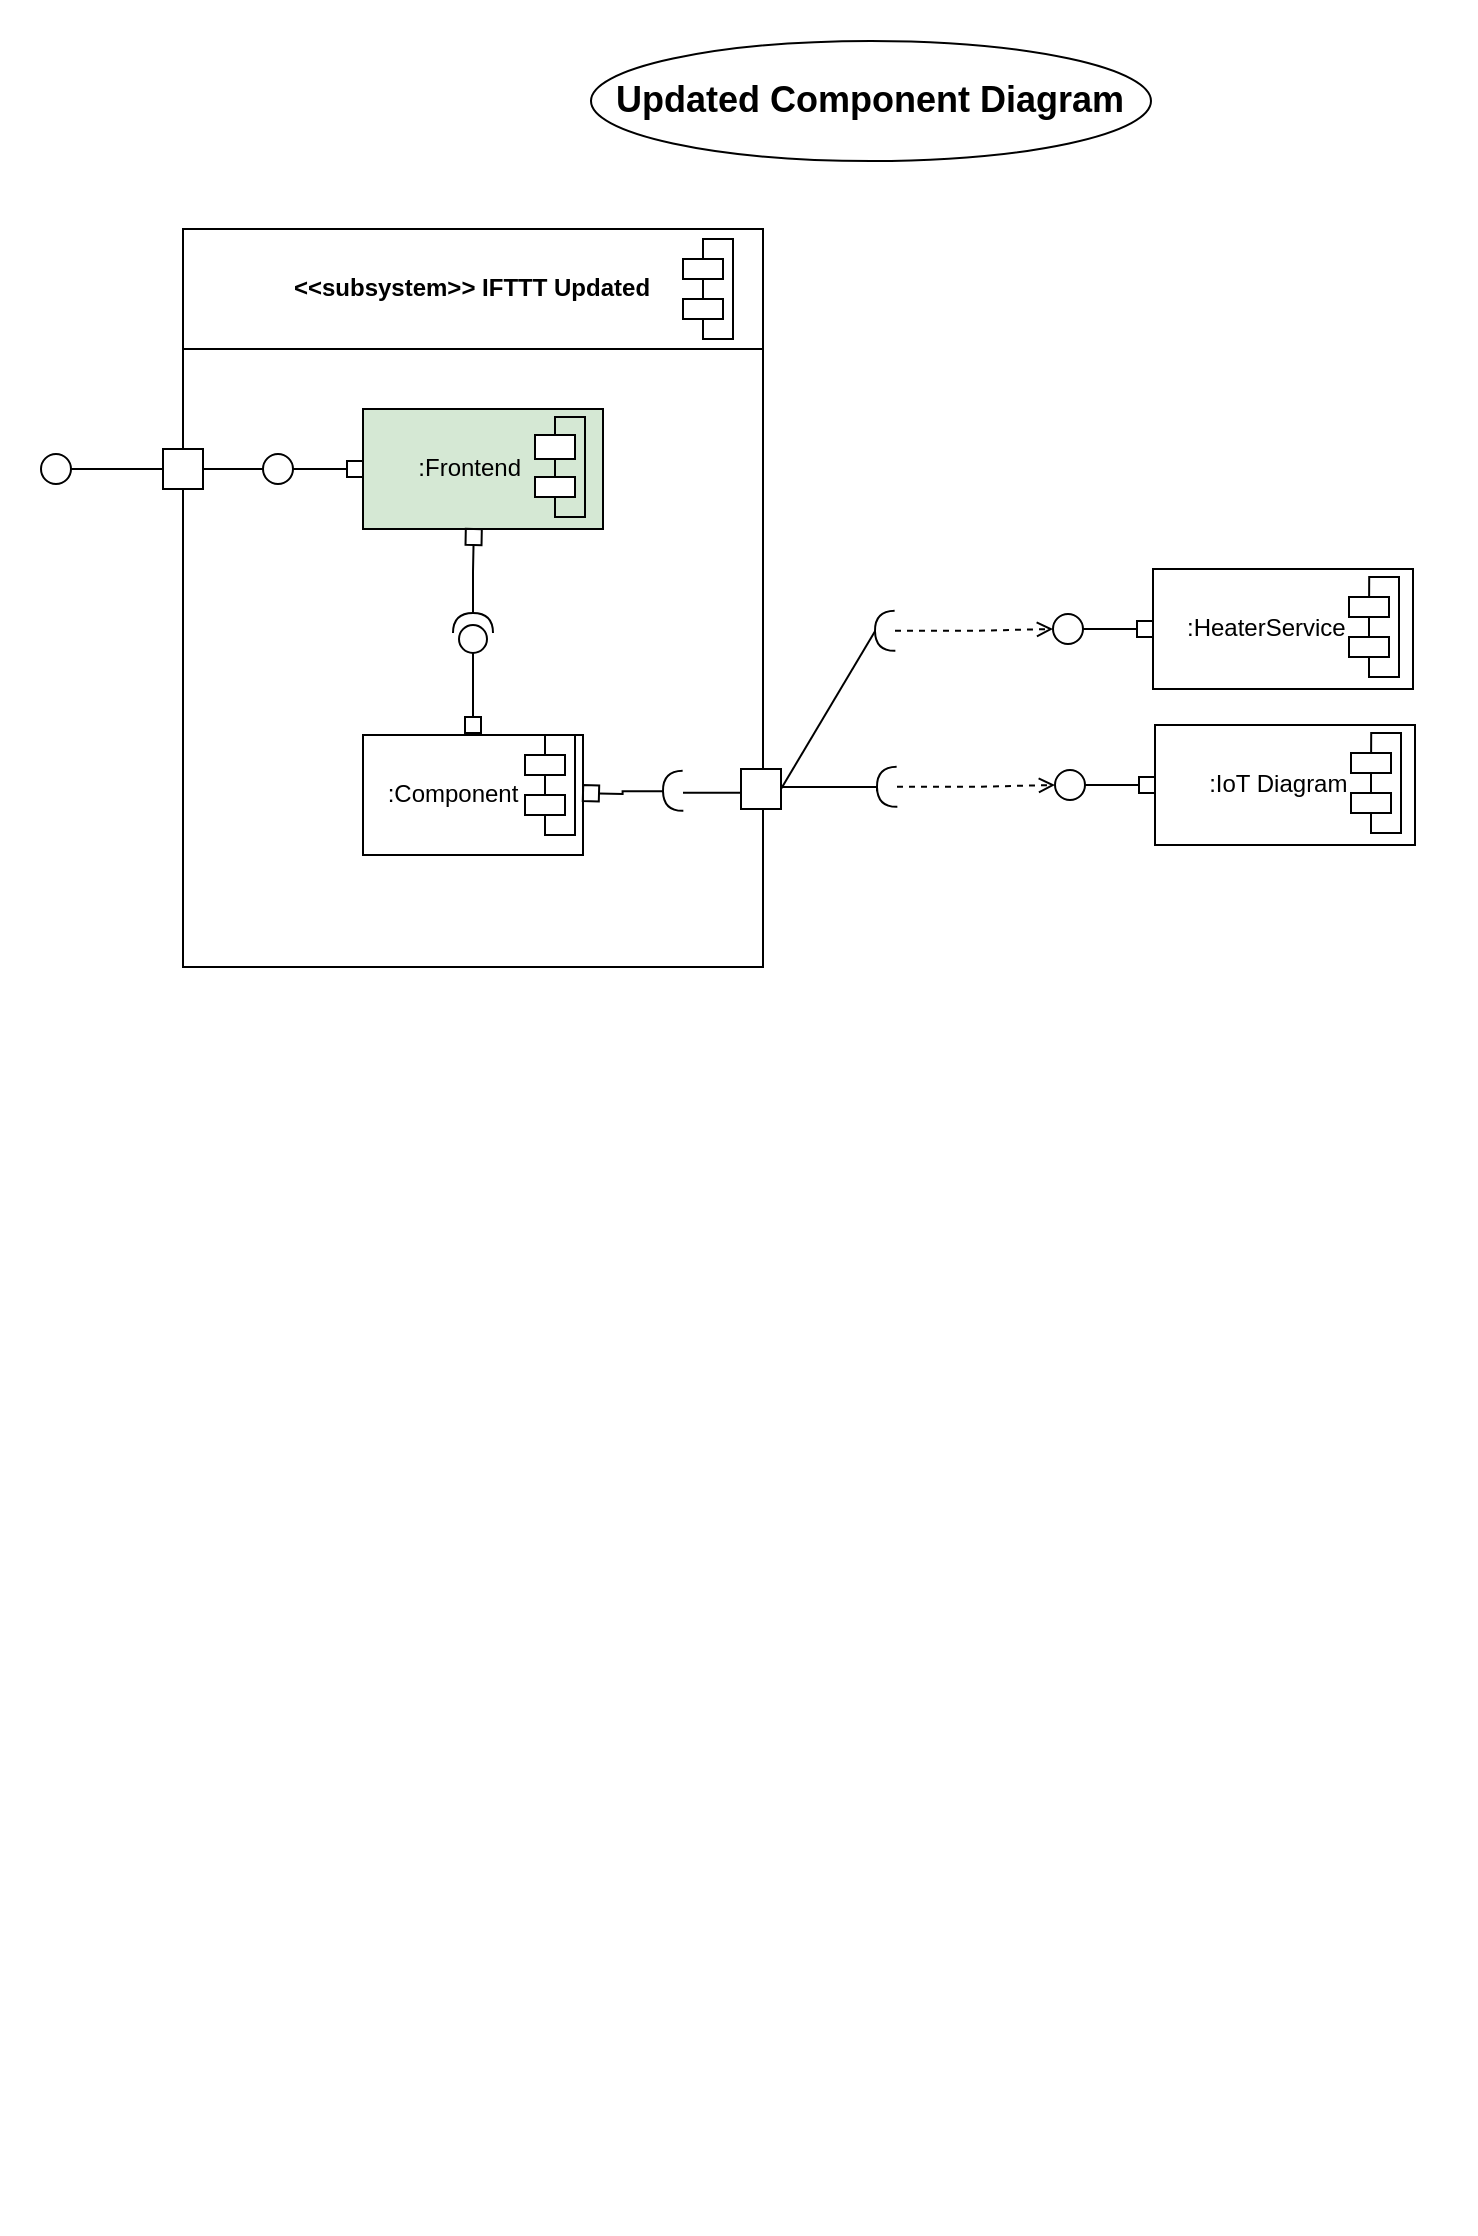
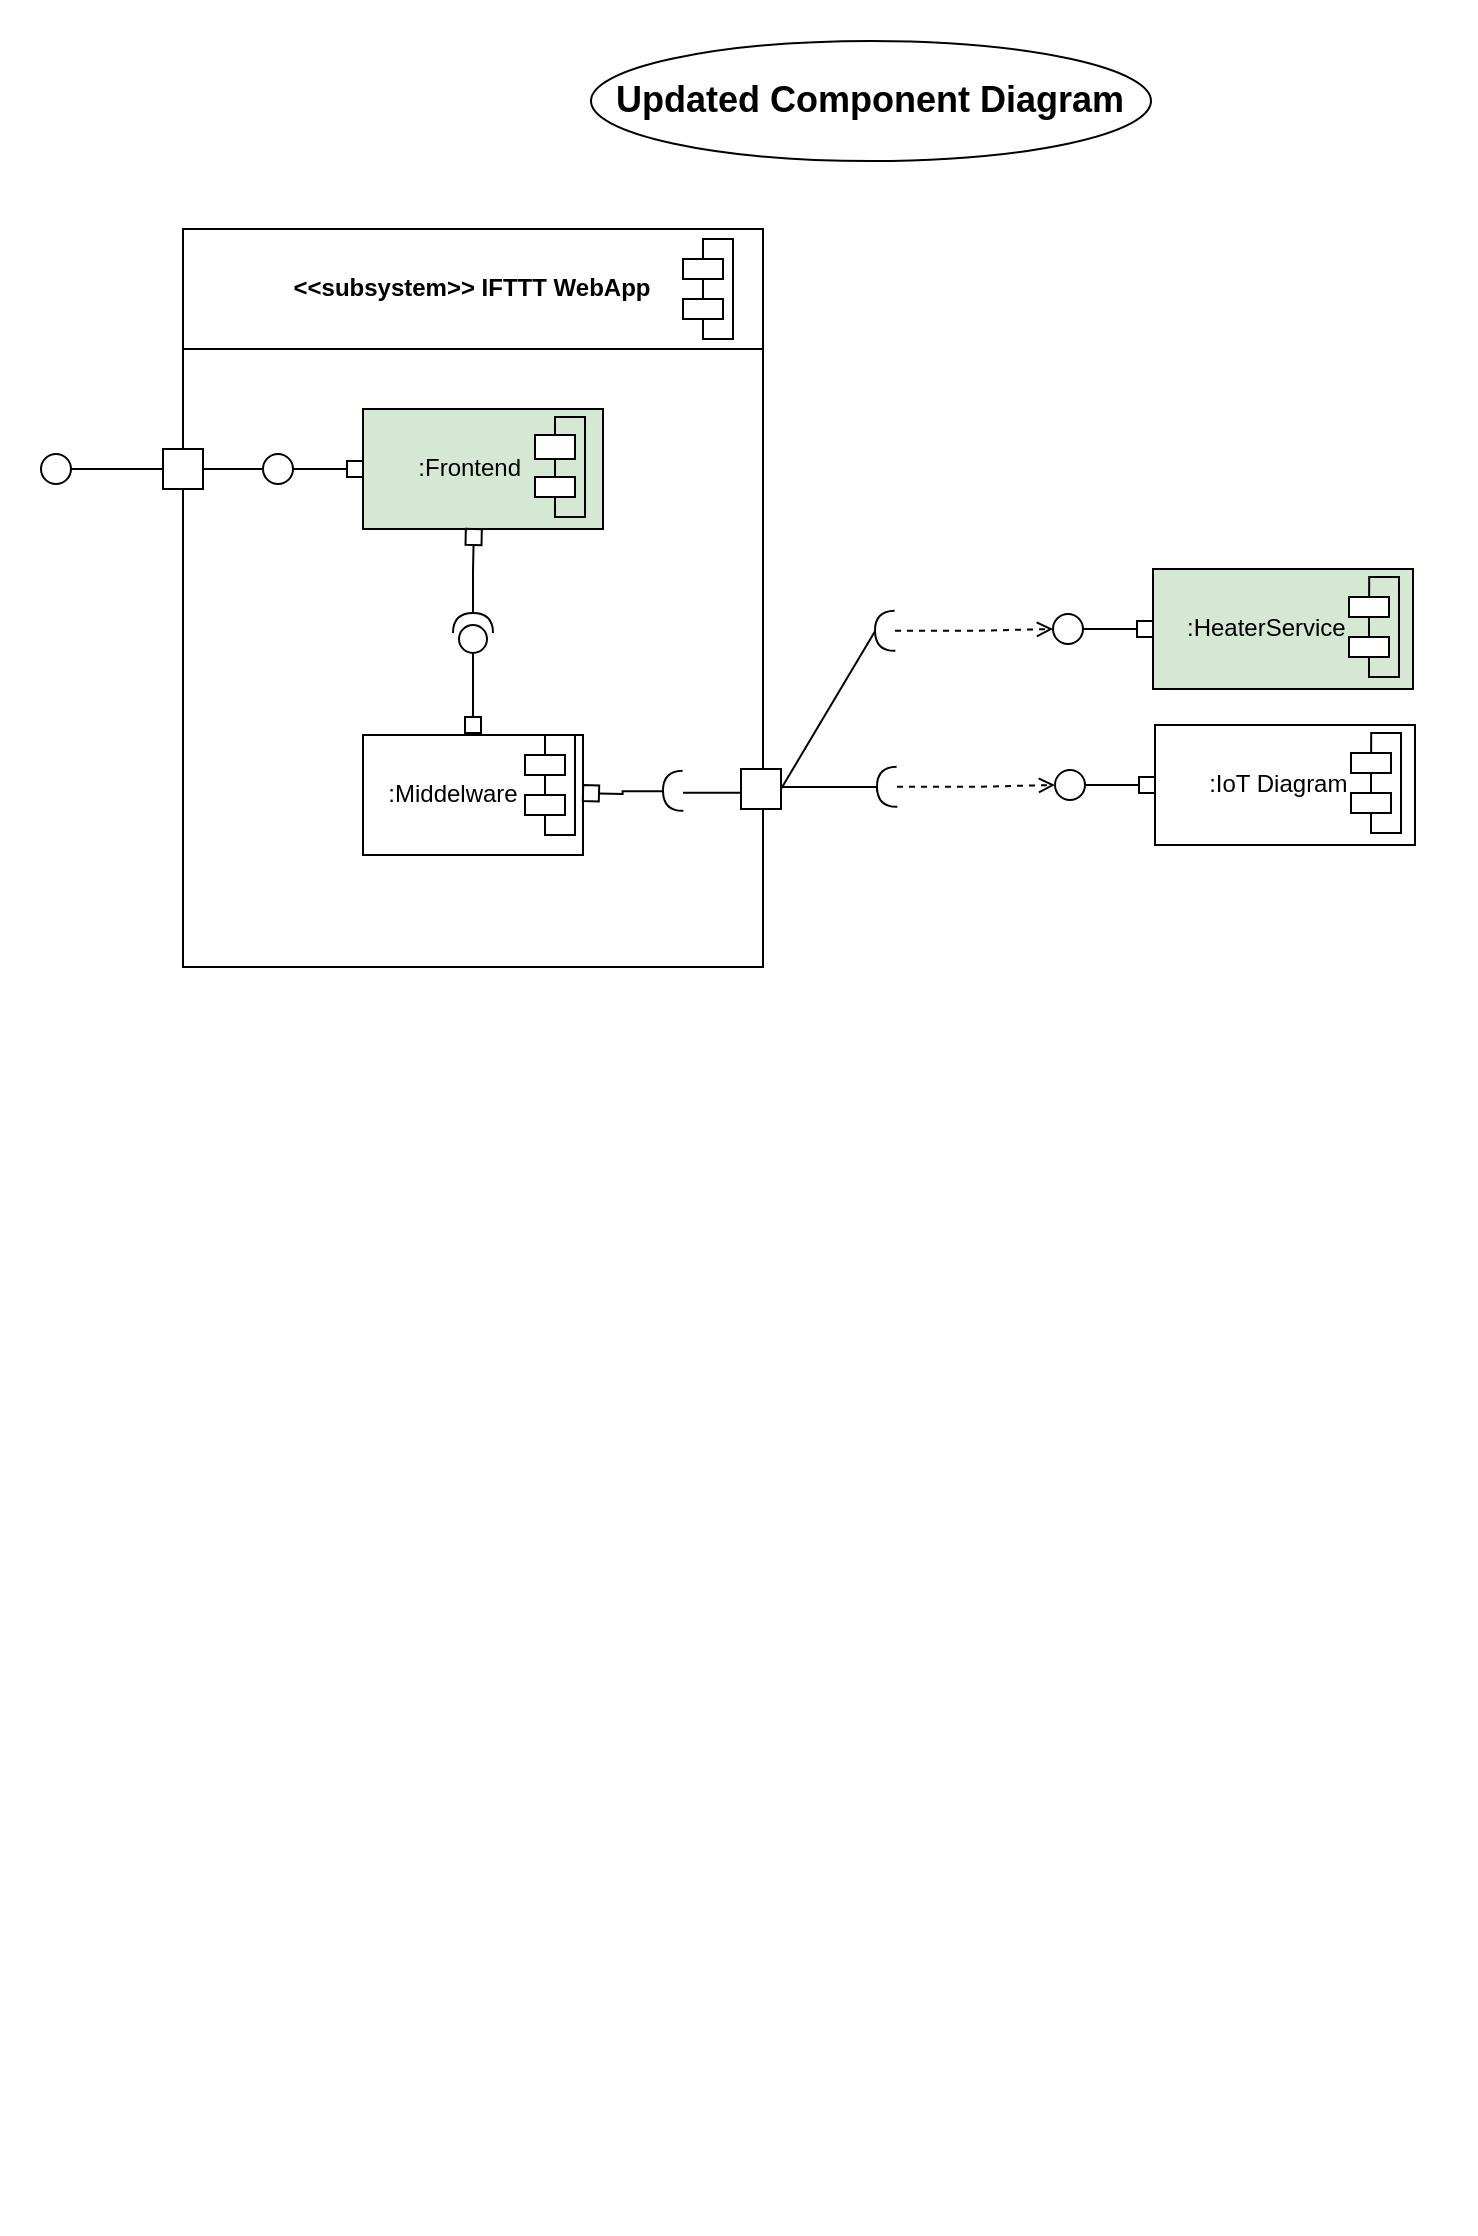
- <mxCell id="2" value="&amp;lt;&amp;lt;subsystem&amp;gt;&amp;gt; IFTTT Updated" style="swimlane;whiteSpace=wrap;html=1;startSize=60;" parent="1" vertex="1"><mxGeometry x="91" y="114" width="290" height="369" as="geometry" /></mxCell>
+ <mxCell id="2" value="&amp;lt;&amp;lt;subsystem&amp;gt;&amp;gt; IFTTT WebApp" style="swimlane;whiteSpace=wrap;html=1;startSize=60;" parent="1" vertex="1"><mxGeometry x="91" y="114" width="290" height="369" as="geometry" /></mxCell>
- <mxCell id="44" value=":HeaterService&amp;nbsp; &amp;nbsp; &amp;nbsp;" style="html=1;" vertex="1" parent="1"><mxGeometry x="576" y="284" width="130" height="60" as="geometry" /></mxCell>
+ <mxCell id="44" value=":HeaterService&amp;nbsp; &amp;nbsp; &amp;nbsp;" style="html=1;fillColor=#d5e8d4;" vertex="1" parent="1"><mxGeometry x="576" y="284" width="130" height="60" as="geometry" /></mxCell>
- <mxCell id="4" value=":Component&amp;nbsp; &amp;nbsp;&amp;nbsp;&amp;nbsp;&amp;nbsp;" style="html=1;" parent="2" vertex="1"><mxGeometry x="90" y="253" width="110" height="60" as="geometry" /></mxCell>
+ <mxCell id="4" value=":Middelware&amp;nbsp; &amp;nbsp;&amp;nbsp;&amp;nbsp;&amp;nbsp;" style="html=1;" parent="2" vertex="1"><mxGeometry x="90" y="253" width="110" height="60" as="geometry" /></mxCell>
